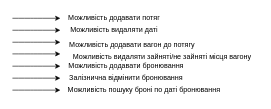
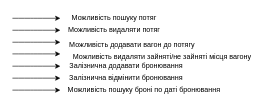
- <mxCell id="3" value="Можливість додавати потяг" style="text;html=1;strokeColor=none;fillColor=none;align=center;verticalAlign=middle;whiteSpace=wrap;rounded=0;" vertex="1" parent="1"><mxGeometry x="110" y="20" width="160" height="20" as="geometry" /></mxCell>
+ <mxCell id="3" value="Можливість пошуку потяг" style="text;html=1;strokeColor=none;fillColor=none;align=center;verticalAlign=middle;whiteSpace=wrap;rounded=0;" vertex="1" parent="1"><mxGeometry x="110" y="20" width="160" height="20" as="geometry" /></mxCell>
- <mxCell id="4" value="Можливість видаляти даті" style="text;html=1;strokeColor=none;fillColor=none;align=center;verticalAlign=middle;whiteSpace=wrap;rounded=0;" vertex="1" parent="1"><mxGeometry x="110" y="40" width="160" height="20" as="geometry" /></mxCell>
+ <mxCell id="4" value="Можливість видаляти потяг" style="text;html=1;strokeColor=none;fillColor=none;align=center;verticalAlign=middle;whiteSpace=wrap;rounded=0;" vertex="1" parent="1"><mxGeometry x="110" y="40" width="160" height="20" as="geometry" /></mxCell>
- <mxCell id="7" value="Можливість додавати бронювання" style="text;html=1;strokeColor=none;fillColor=none;align=center;verticalAlign=middle;whiteSpace=wrap;rounded=0;" vertex="1" parent="1"><mxGeometry x="110" y="100" width="200" height="20" as="geometry" /></mxCell>
+ <mxCell id="7" value="Залізнична додавати бронювання" style="text;html=1;strokeColor=none;fillColor=none;align=center;verticalAlign=middle;whiteSpace=wrap;rounded=0;" vertex="1" parent="1"><mxGeometry x="110" y="100" width="200" height="20" as="geometry" /></mxCell>
